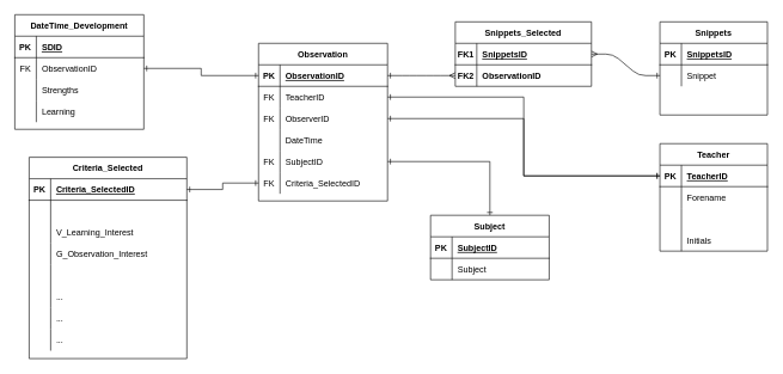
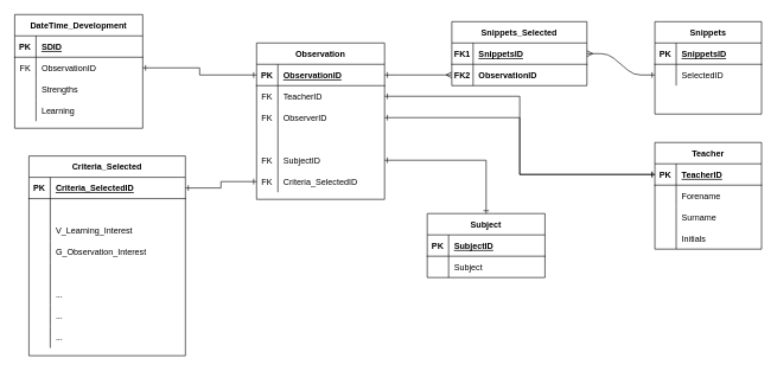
- <mxCell id="15" value="Snippet" style="shape=partialRectangle;overflow=hidden;connectable=0;fillColor=none;top=0;left=0;bottom=0;right=0;align=left;spacingLeft=6;" parent="13" vertex="1"><mxGeometry x="30" width="120" height="30" as="geometry" /></mxCell>
+ <mxCell id="15" value="SelectedID" style="shape=partialRectangle;overflow=hidden;connectable=0;fillColor=none;top=0;left=0;bottom=0;right=0;align=left;spacingLeft=6;" parent="13" vertex="1"><mxGeometry x="30" width="120" height="30" as="geometry" /></mxCell>
- <mxCell id="79" value="DateTime" style="shape=partialRectangle;overflow=hidden;connectable=0;fillColor=none;top=0;left=0;bottom=0;right=0;align=left;spacingLeft=6;" vertex="1" parent="77"><mxGeometry x="30" width="150" height="30" as="geometry" /></mxCell>
+ <mxCell id="40" value="Surname" style="shape=partialRectangle;overflow=hidden;connectable=0;fillColor=none;top=0;left=0;bottom=0;right=0;align=left;spacingLeft=6;" vertex="1" parent="38"><mxGeometry x="30" width="120" height="30" as="geometry" /></mxCell>
